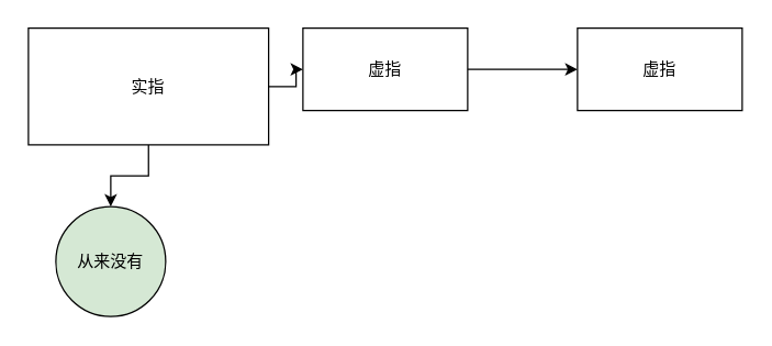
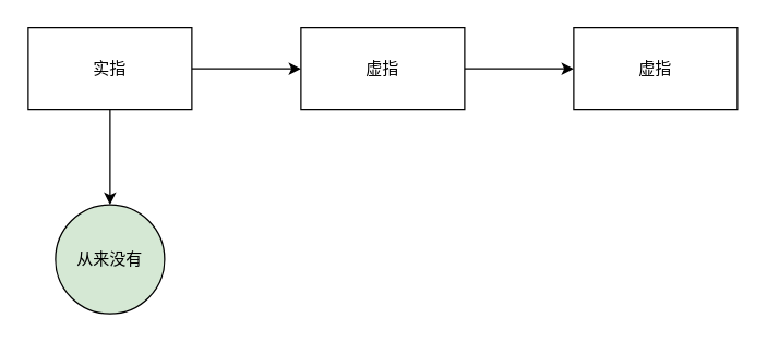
- <mxCell id="4" value="实指" style="rounded=0;whiteSpace=wrap;html=1;" vertex="1" parent="1"><mxGeometry x="20" y="20" width="175" height="85" as="geometry" /></mxCell>
+ <mxCell id="4" value="实指" style="rounded=0;whiteSpace=wrap;html=1;" vertex="1" parent="1"><mxGeometry x="20" y="20" width="120" height="60" as="geometry" /></mxCell>
